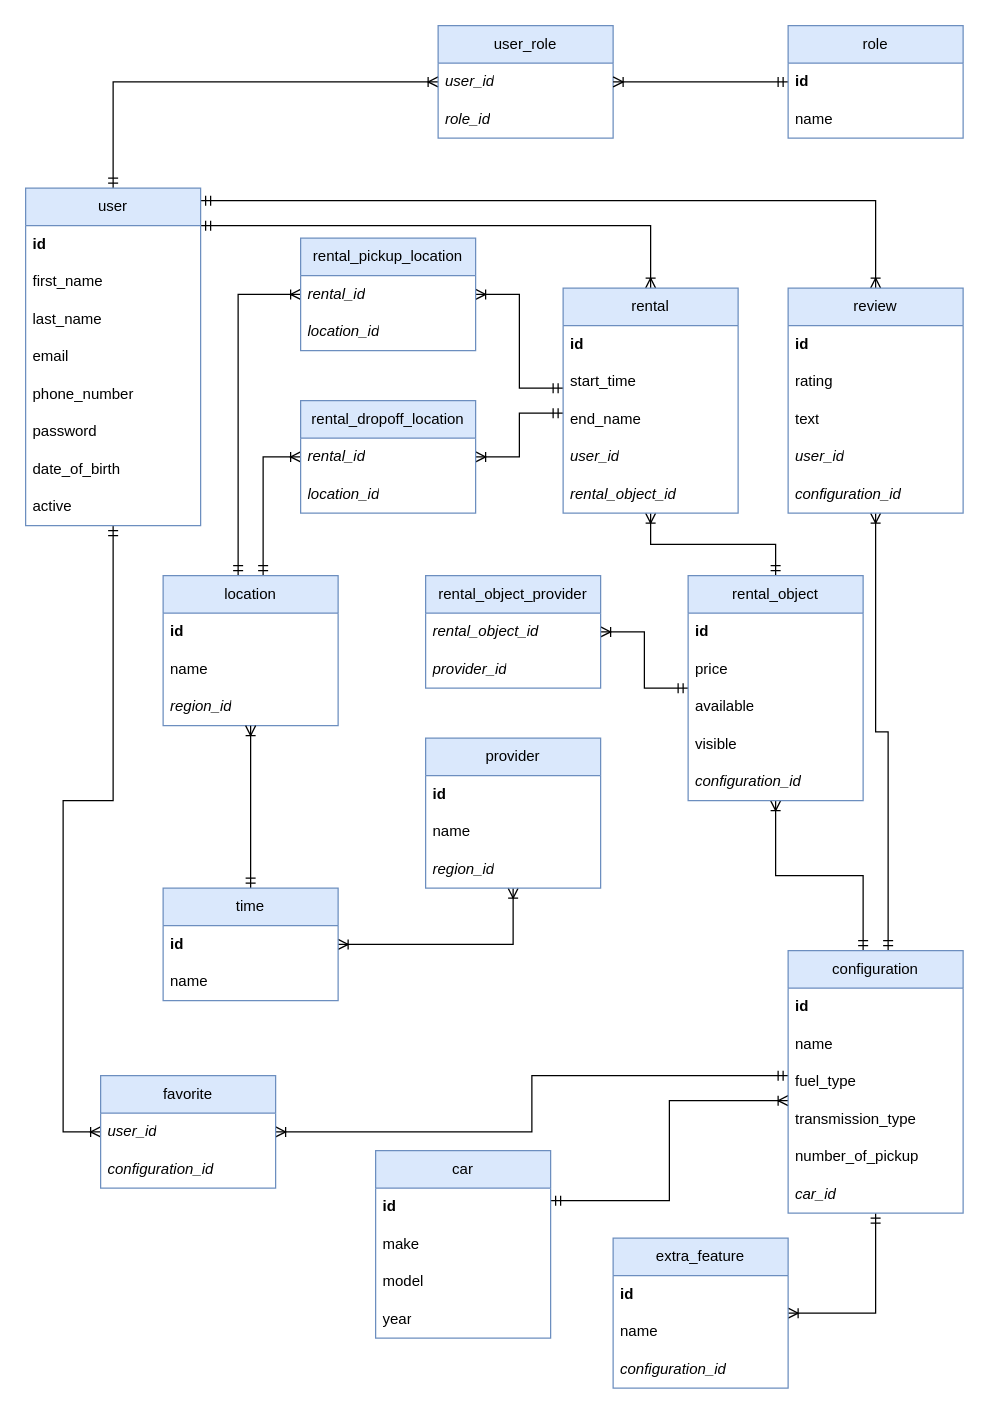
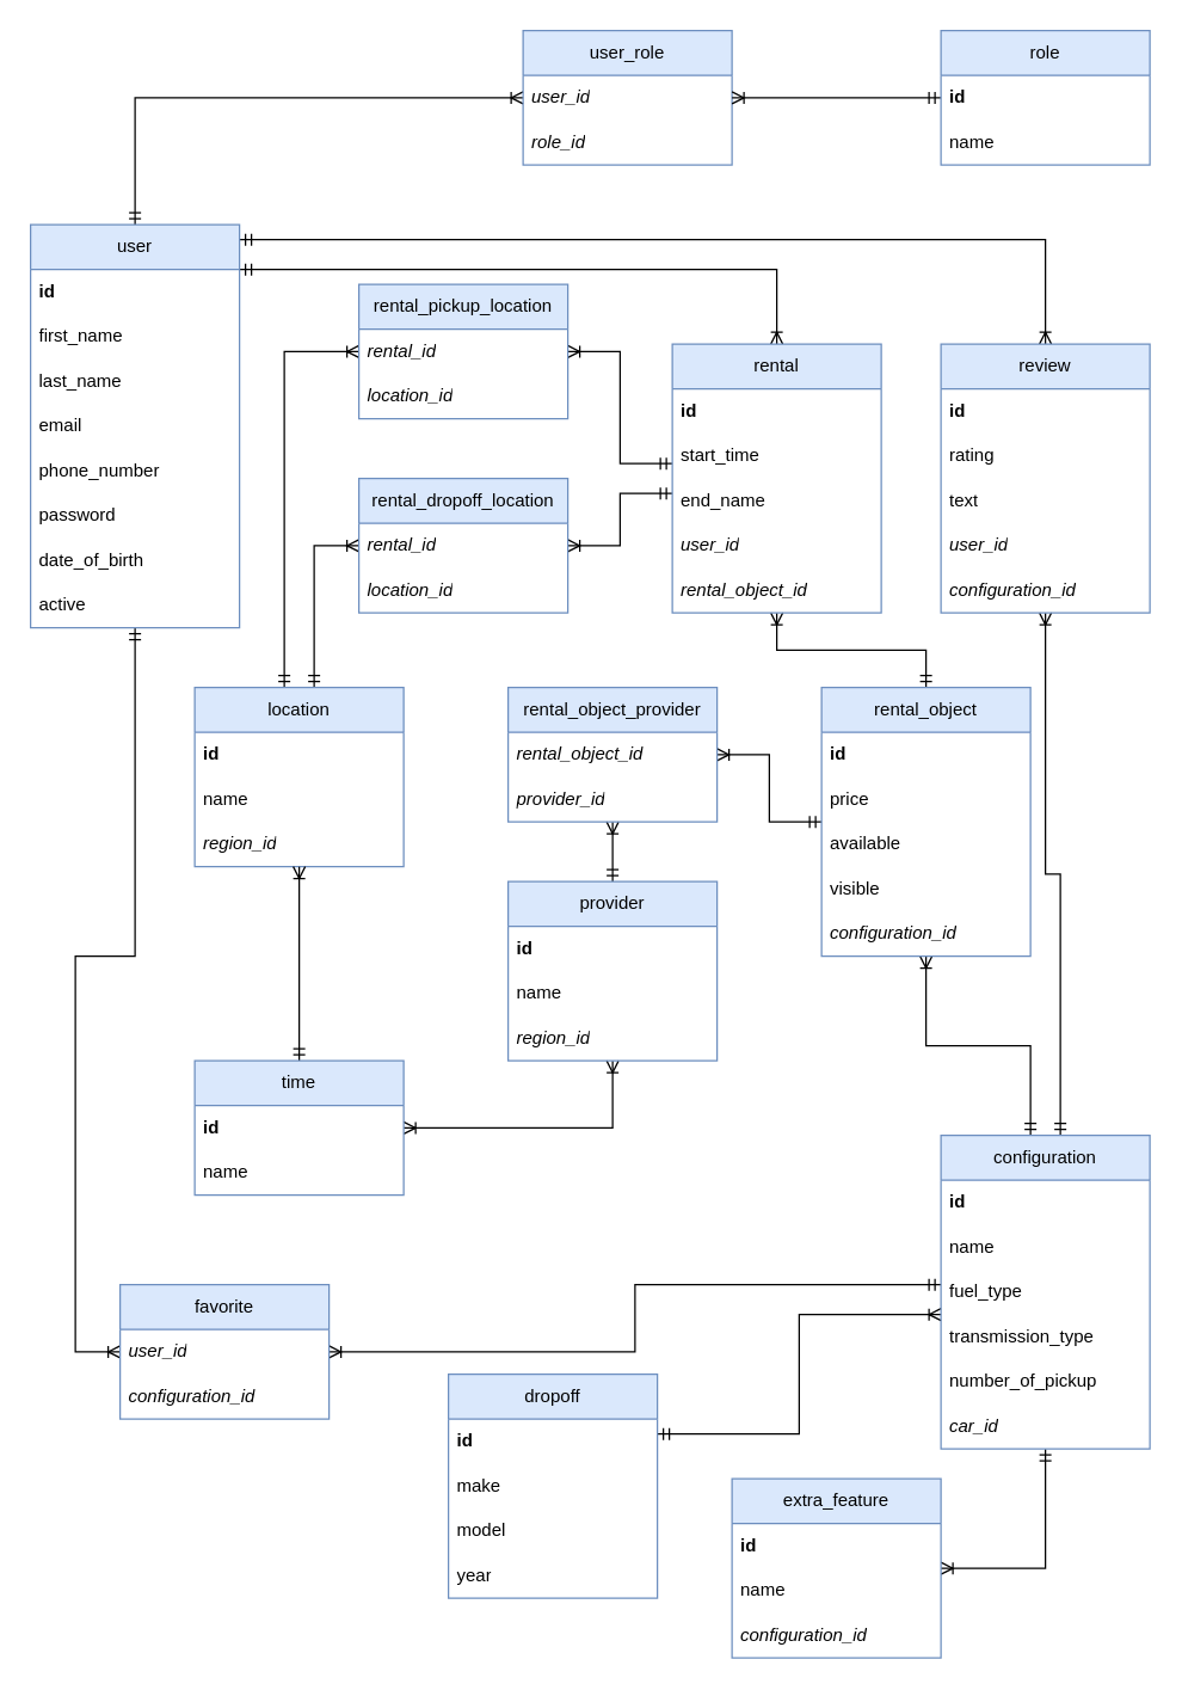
+ <mxCell id="79" style="edgeStyle=orthogonalEdgeStyle;rounded=0;orthogonalLoop=1;jettySize=auto;html=1;startArrow=ERmandOne;startFill=0;endArrow=ERoneToMany;endFill=0;" parent="1" source="80" target="84" edge="1"><mxGeometry relative="1" as="geometry" /></mxCell>
- <mxCell id="23" value="car" style="swimlane;fontStyle=0;childLayout=stackLayout;horizontal=1;startSize=30;horizontalStack=0;resizeParent=1;resizeParentMax=0;resizeLast=0;collapsible=1;marginBottom=0;whiteSpace=wrap;html=1;fillColor=#dae8fc;strokeColor=#6c8ebf;" parent="1" vertex="1"><mxGeometry x="300" y="920" width="140" height="150" as="geometry" /></mxCell>
+ <mxCell id="23" value="dropoff" style="swimlane;fontStyle=0;childLayout=stackLayout;horizontal=1;startSize=30;horizontalStack=0;resizeParent=1;resizeParentMax=0;resizeLast=0;collapsible=1;marginBottom=0;whiteSpace=wrap;html=1;fillColor=#dae8fc;strokeColor=#6c8ebf;" parent="1" vertex="1"><mxGeometry x="300" y="920" width="140" height="150" as="geometry" /></mxCell>
